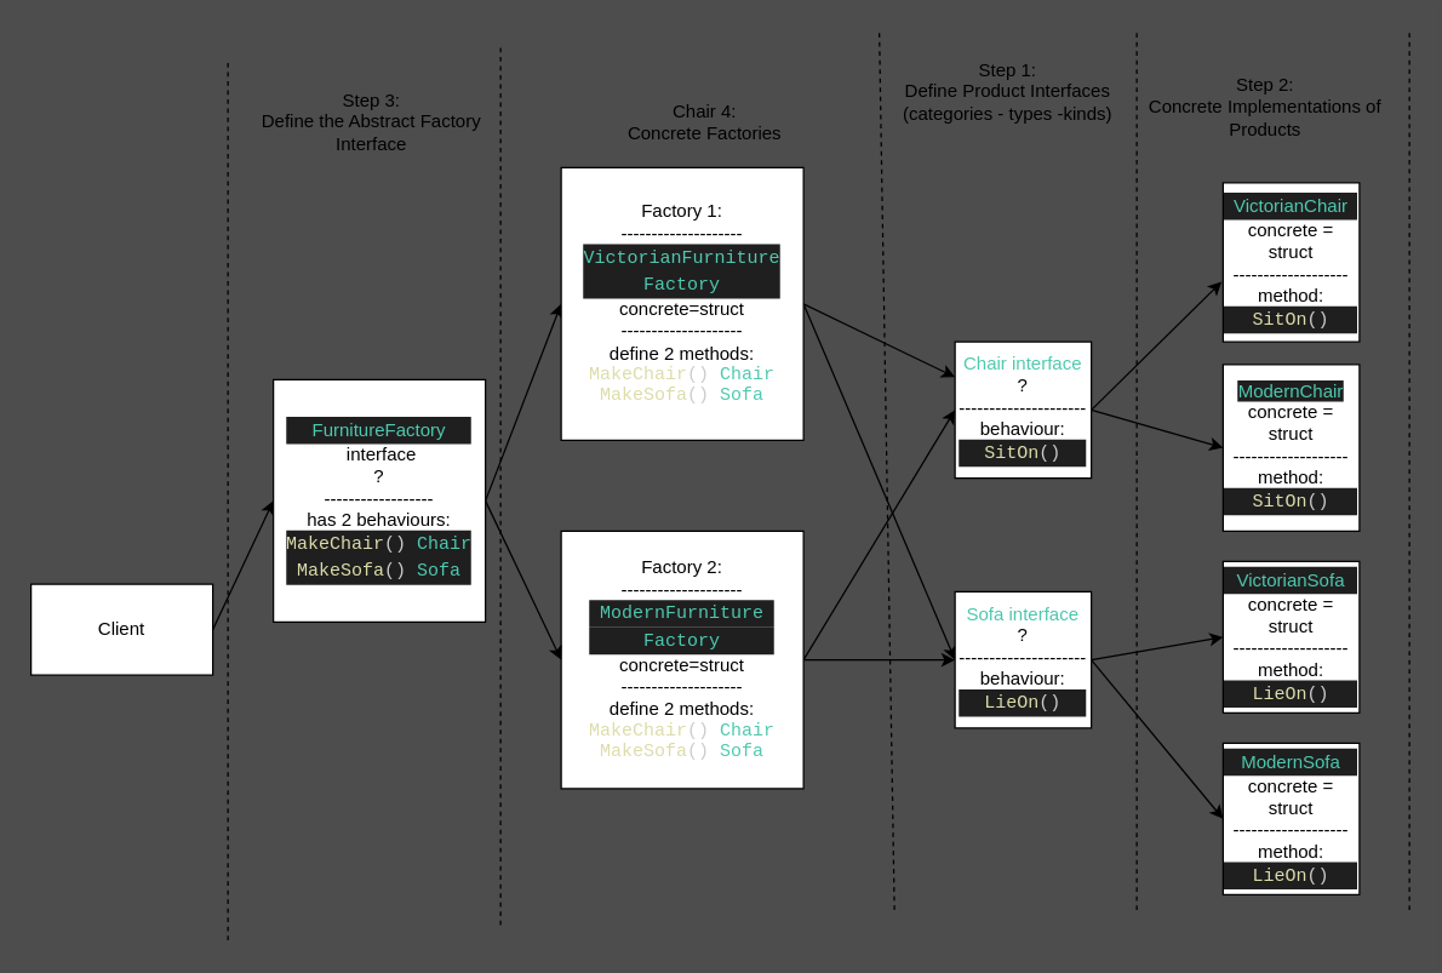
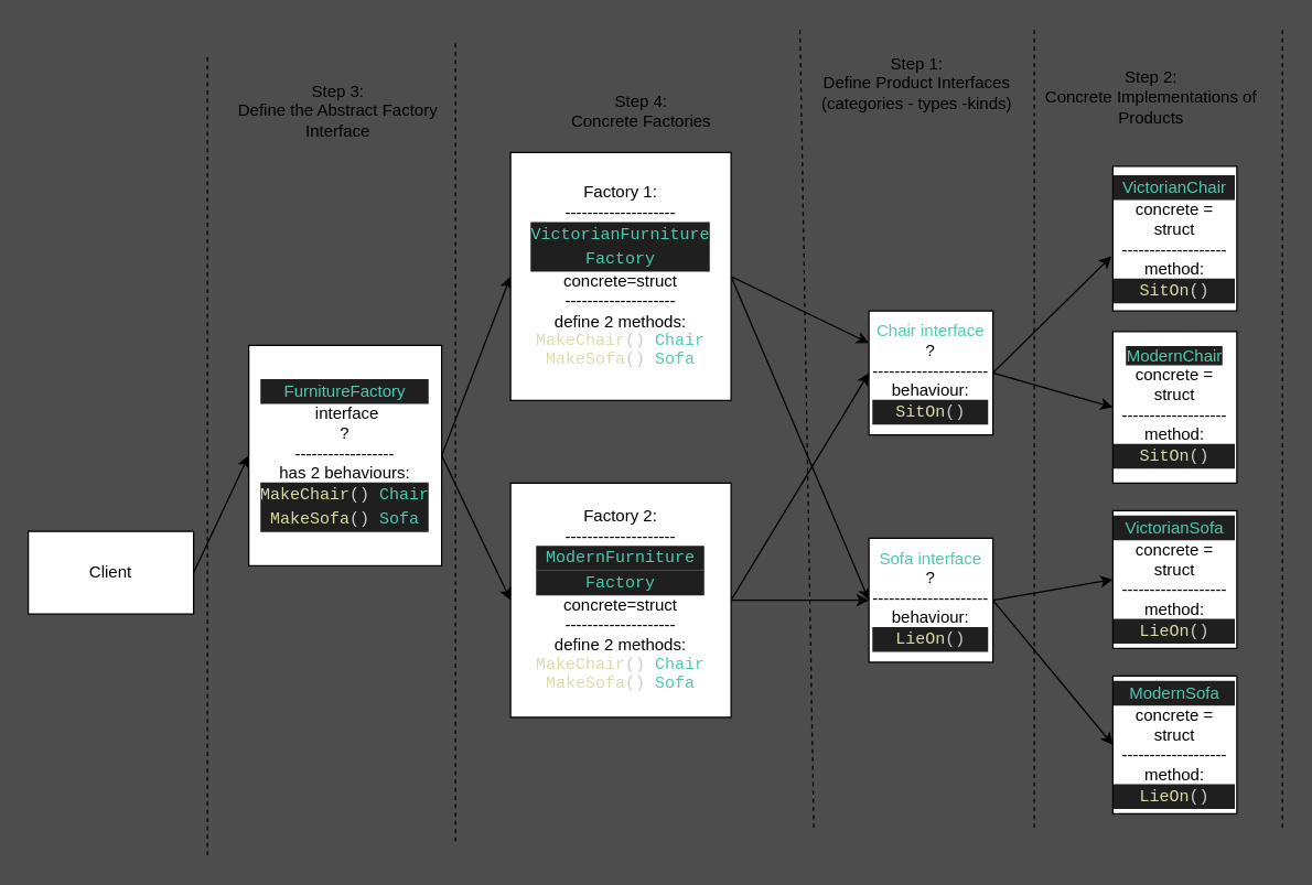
- <mxCell id="30" value="Chair 4: &lt;br&gt;Concrete Factories" style="text;html=1;strokeColor=none;fillColor=none;align=center;verticalAlign=middle;whiteSpace=wrap;rounded=0;" parent="1" vertex="1"><mxGeometry x="380" y="40" width="170" height="80" as="geometry" /></mxCell>
+ <mxCell id="30" value="Step 4: &lt;br&gt;Concrete Factories" style="text;html=1;strokeColor=none;fillColor=none;align=center;verticalAlign=middle;whiteSpace=wrap;rounded=0;" parent="1" vertex="1"><mxGeometry x="380" y="40" width="170" height="80" as="geometry" /></mxCell>
